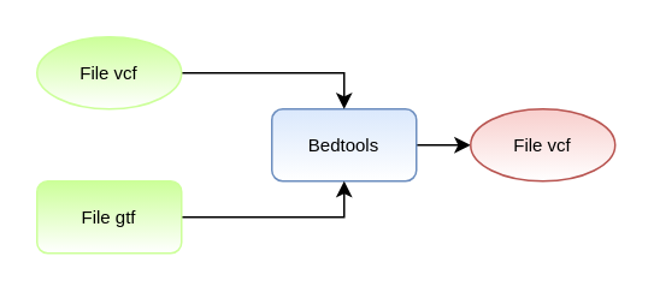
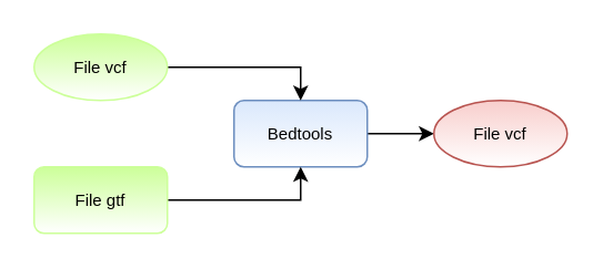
- <mxCell id="3" value="Bedtools" style="rounded=1;whiteSpace=wrap;html=1;fontSize=10;fillColor=#dae8fc;strokeColor=#6c8ebf;gradientColor=#ffffff;" vertex="1" parent="1"><mxGeometry x="150" y="60" width="80" height="40" as="geometry" /></mxCell>
+ <mxCell id="3" value="Bedtools" style="rounded=1;whiteSpace=wrap;html=1;fontSize=10;fillColor=#dae8fc;strokeColor=#6c8ebf;gradientColor=#ffffff;" vertex="1" parent="1"><mxGeometry x="140" y="60" width="80" height="40" as="geometry" /></mxCell>
